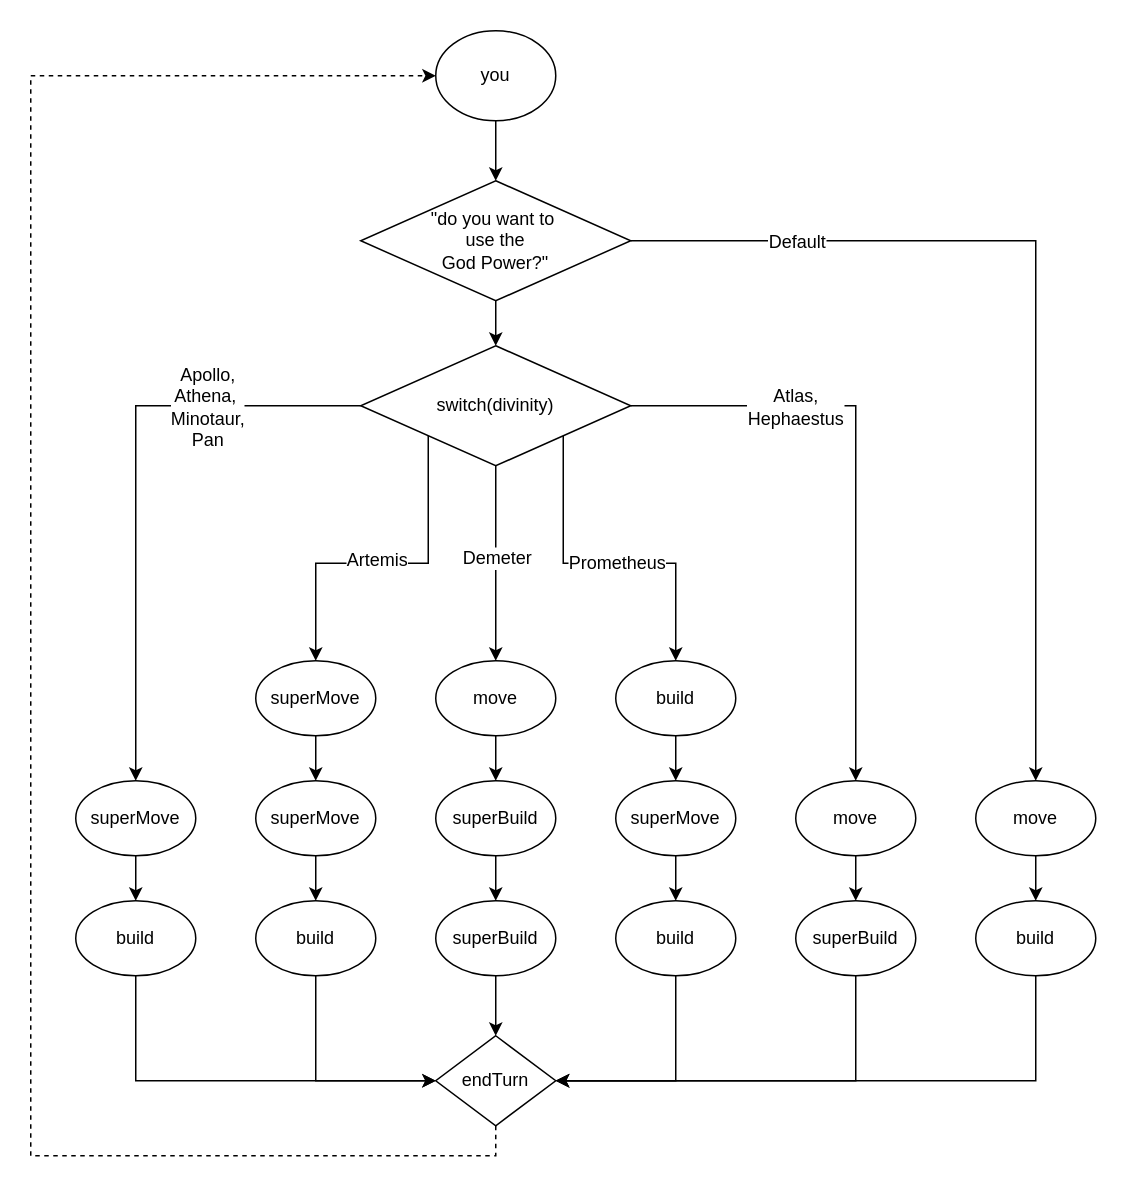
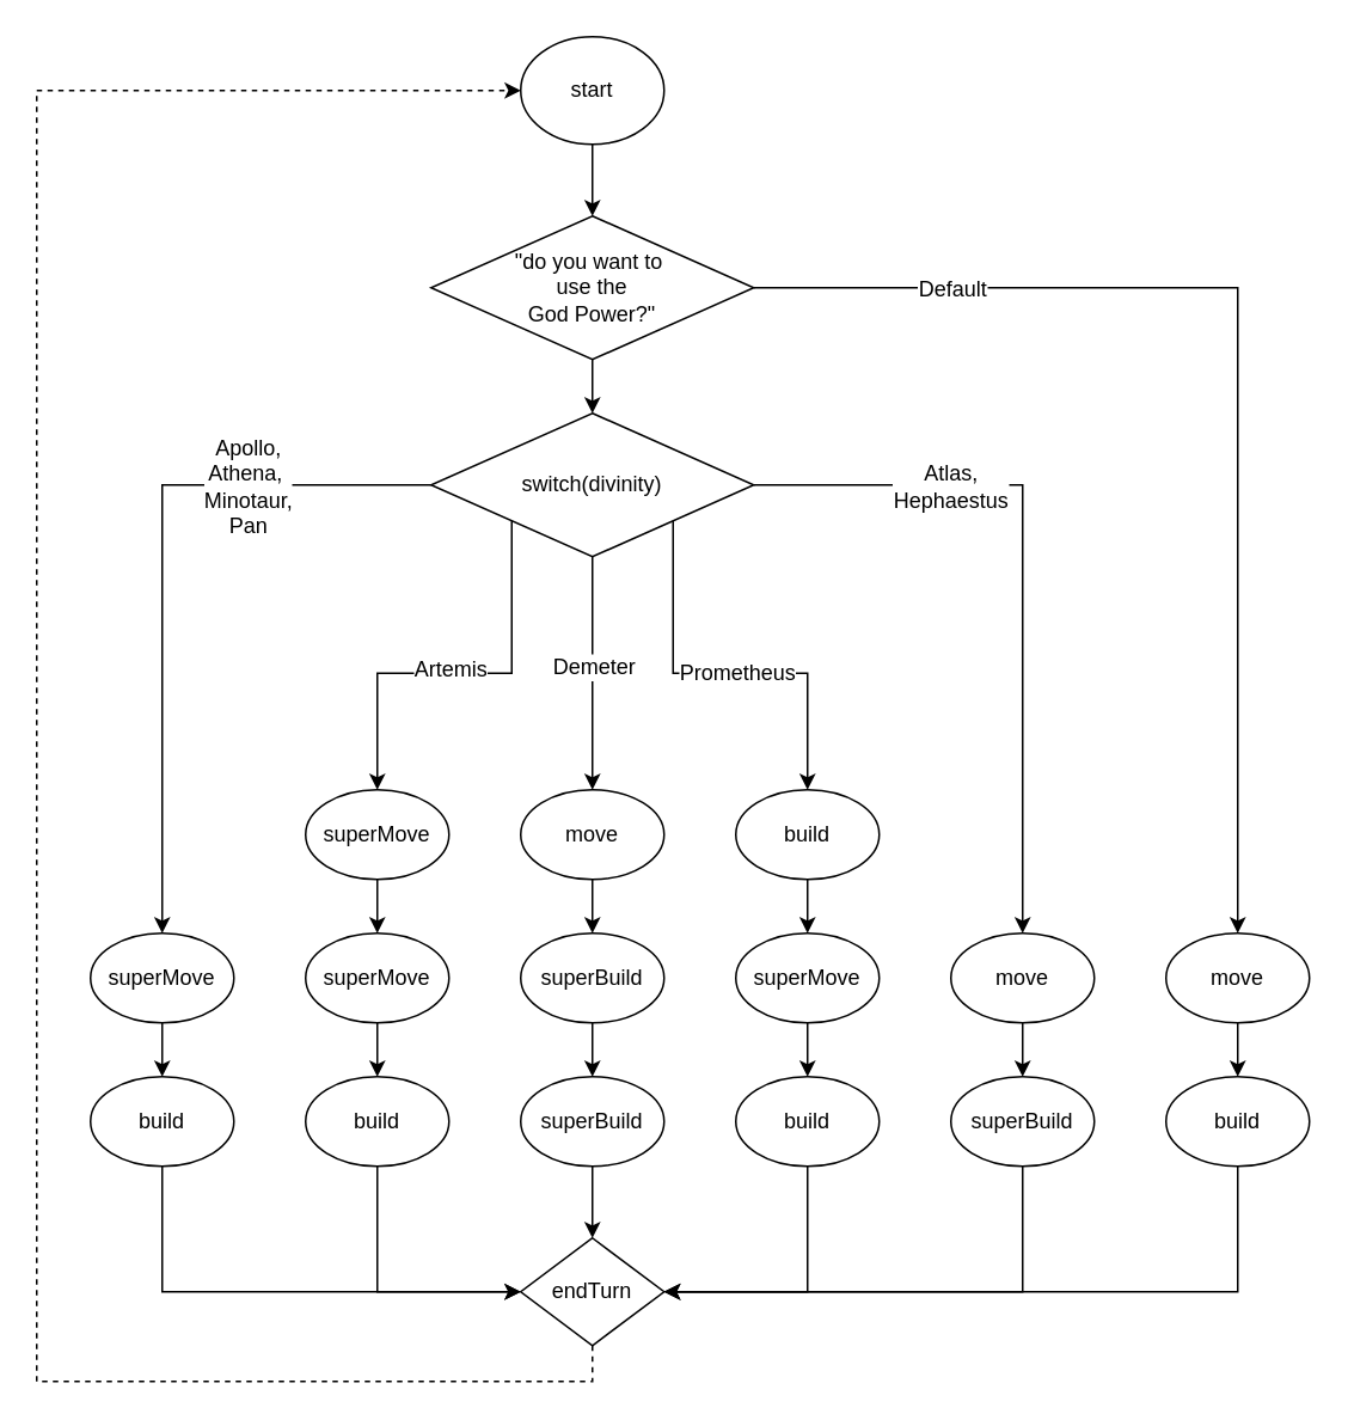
- <mxCell id="50" value="you" style="ellipse;whiteSpace=wrap;html=1;" parent="1" vertex="1"><mxGeometry x="290" y="20" width="80" height="60" as="geometry" /></mxCell>
+ <mxCell id="50" value="start" style="ellipse;whiteSpace=wrap;html=1;" parent="1" vertex="1"><mxGeometry x="290" y="20" width="80" height="60" as="geometry" /></mxCell>
